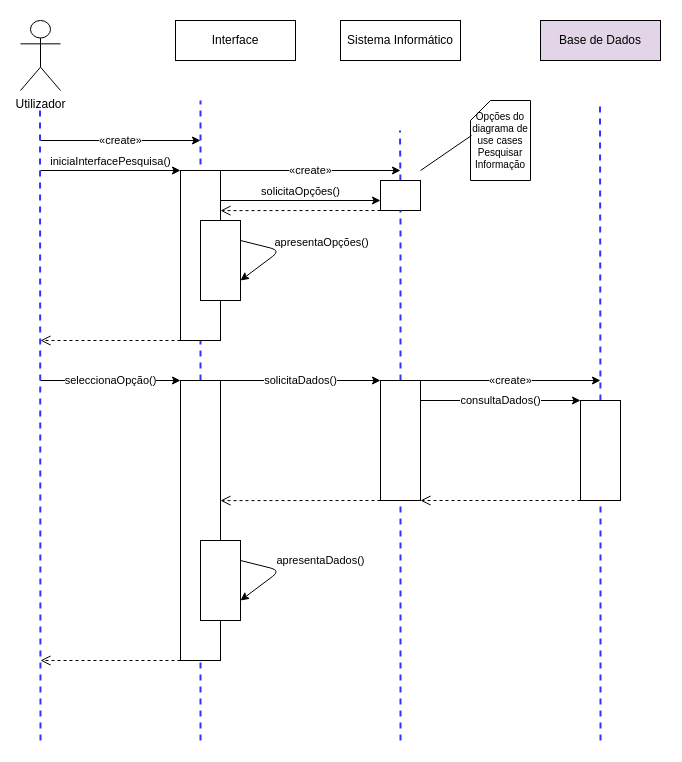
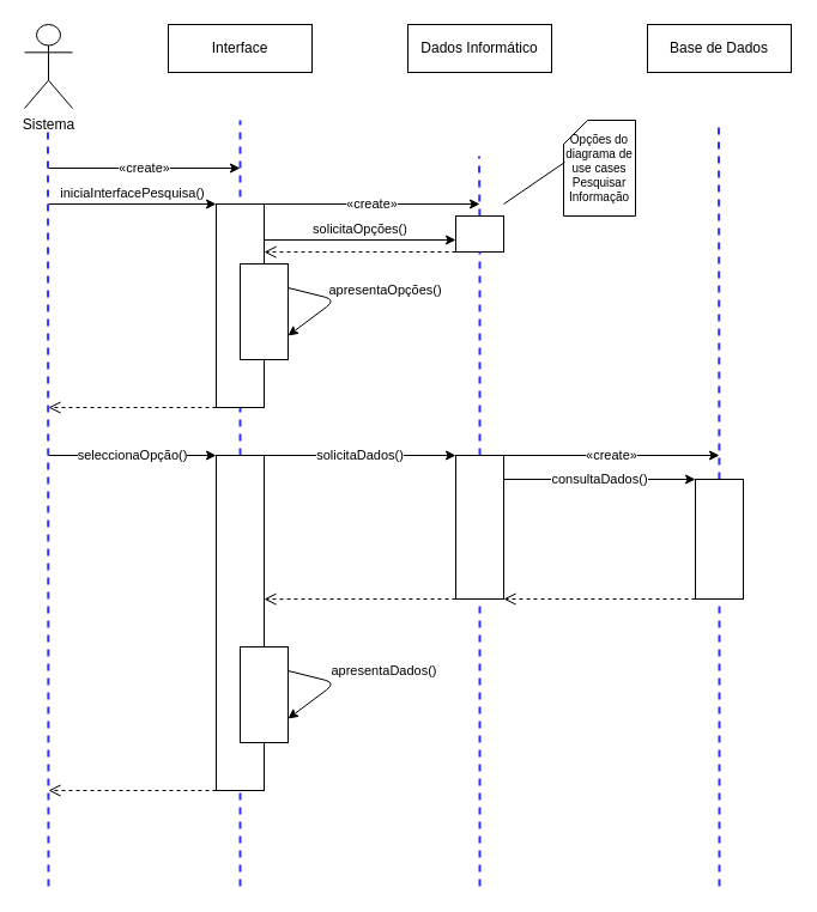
- <mxCell id="3" value="Interface" style="rounded=0;whiteSpace=wrap;html=1;" parent="1" vertex="1"><mxGeometry x="175" y="20" width="120" height="40" as="geometry" /></mxCell>
+ <mxCell id="3" value="Interface" style="rounded=0;whiteSpace=wrap;html=1;" parent="1" vertex="1"><mxGeometry x="140" y="20" width="120" height="40" as="geometry" /></mxCell>
- <mxCell id="4" value="Sistema Informático" style="rounded=0;whiteSpace=wrap;html=1;" parent="1" vertex="1"><mxGeometry x="340" y="20" width="120" height="40" as="geometry" /></mxCell>
+ <mxCell id="4" value="Dados Informático" style="rounded=0;whiteSpace=wrap;html=1;" parent="1" vertex="1"><mxGeometry x="340" y="20" width="120" height="40" as="geometry" /></mxCell>
- <mxCell id="5" value="Base de Dados" style="rounded=0;whiteSpace=wrap;html=1;fillColor=#e1d5e7;" parent="1" vertex="1"><mxGeometry x="540" y="20" width="120" height="40" as="geometry" /></mxCell>
+ <mxCell id="5" value="Base de Dados" style="rounded=0;whiteSpace=wrap;html=1;" parent="1" vertex="1"><mxGeometry x="540" y="20" width="120" height="40" as="geometry" /></mxCell>
- <mxCell id="2" value="Utilizador" style="shape=umlActor;verticalLabelPosition=bottom;verticalAlign=top;html=1;outlineConnect=0;" parent="1" vertex="1"><mxGeometry x="20" y="20" width="40" height="70" as="geometry" /></mxCell>
+ <mxCell id="2" value="Sistema" style="shape=umlActor;verticalLabelPosition=bottom;verticalAlign=top;html=1;outlineConnect=0;" parent="1" vertex="1"><mxGeometry x="20" y="20" width="40" height="70" as="geometry" /></mxCell>
